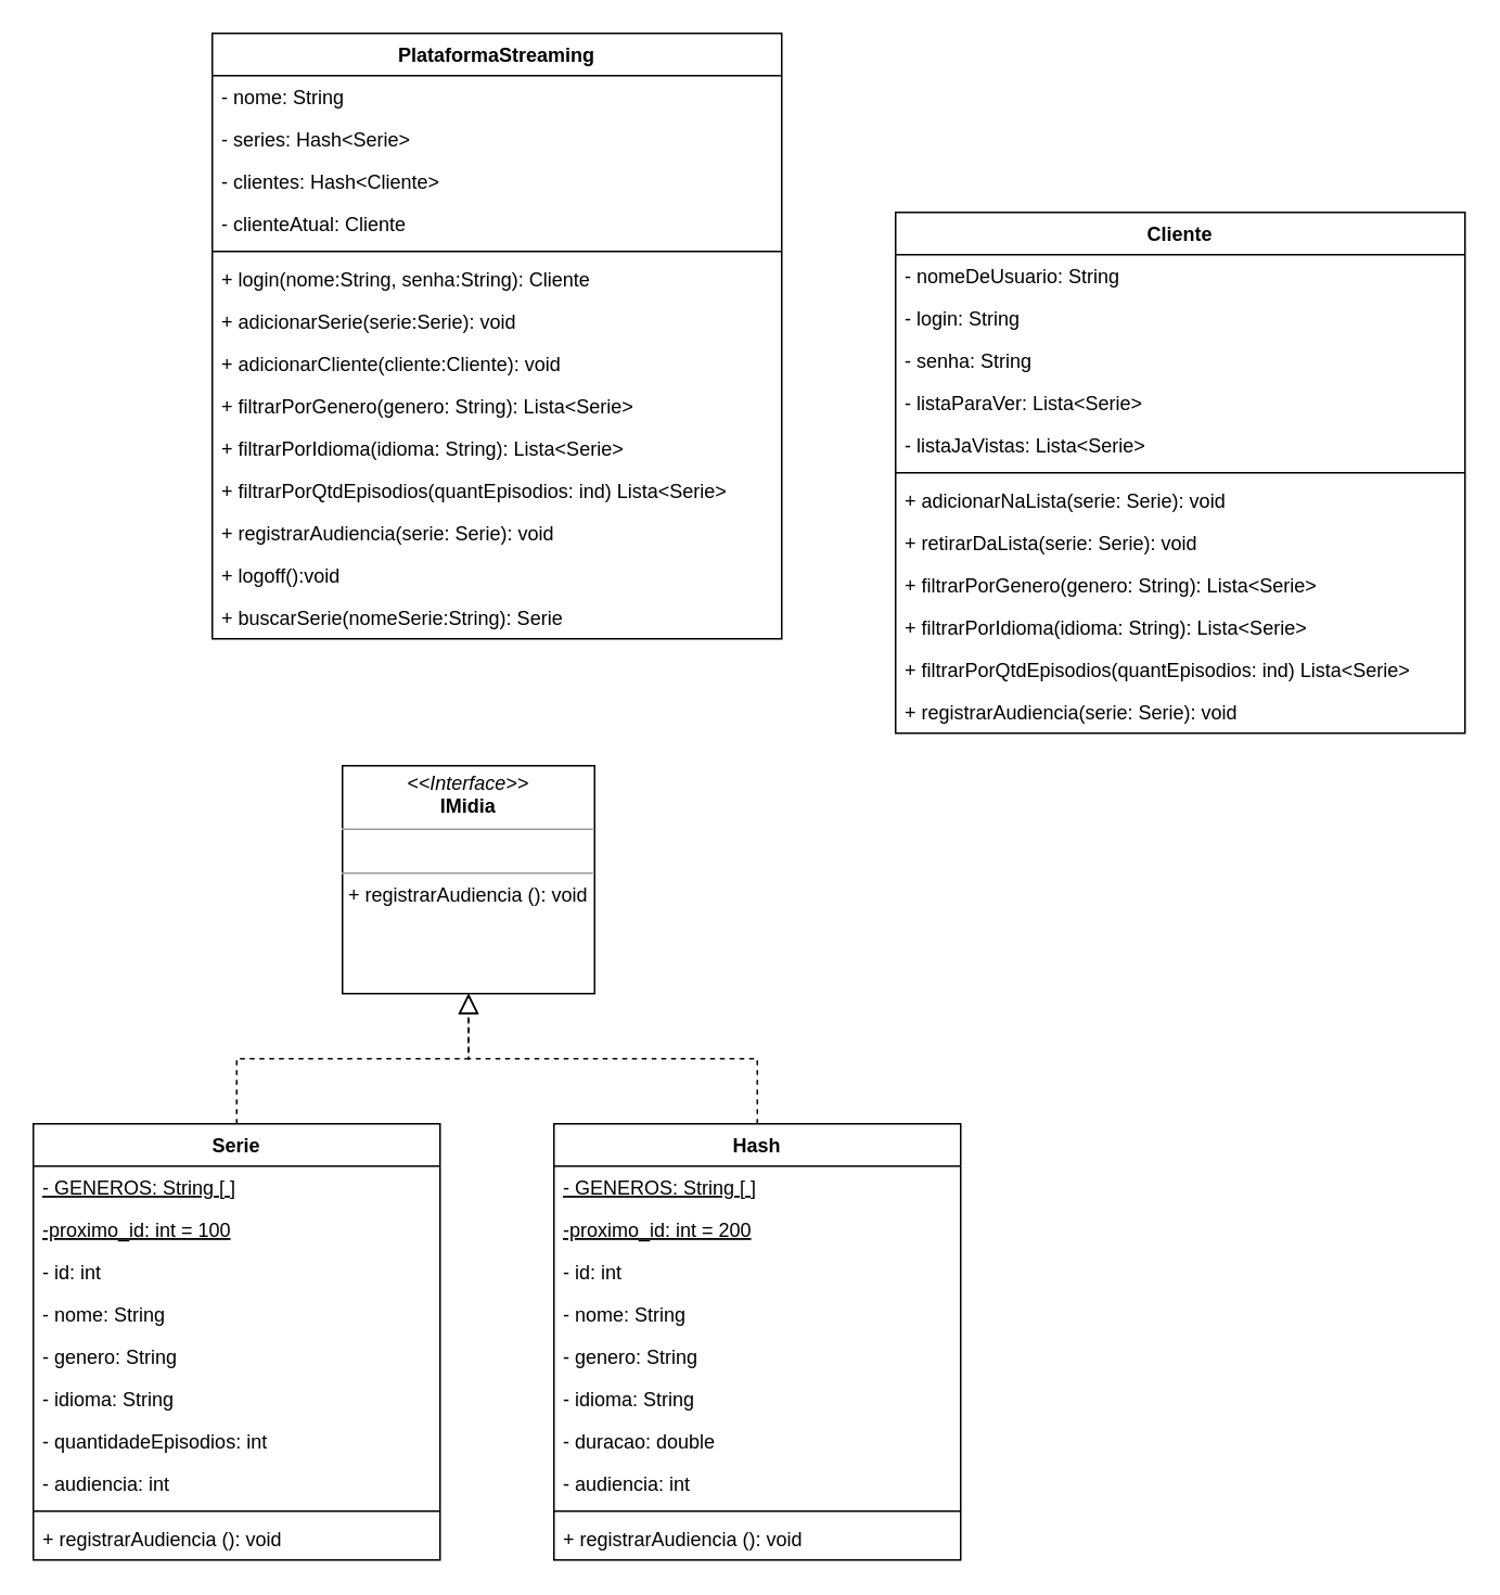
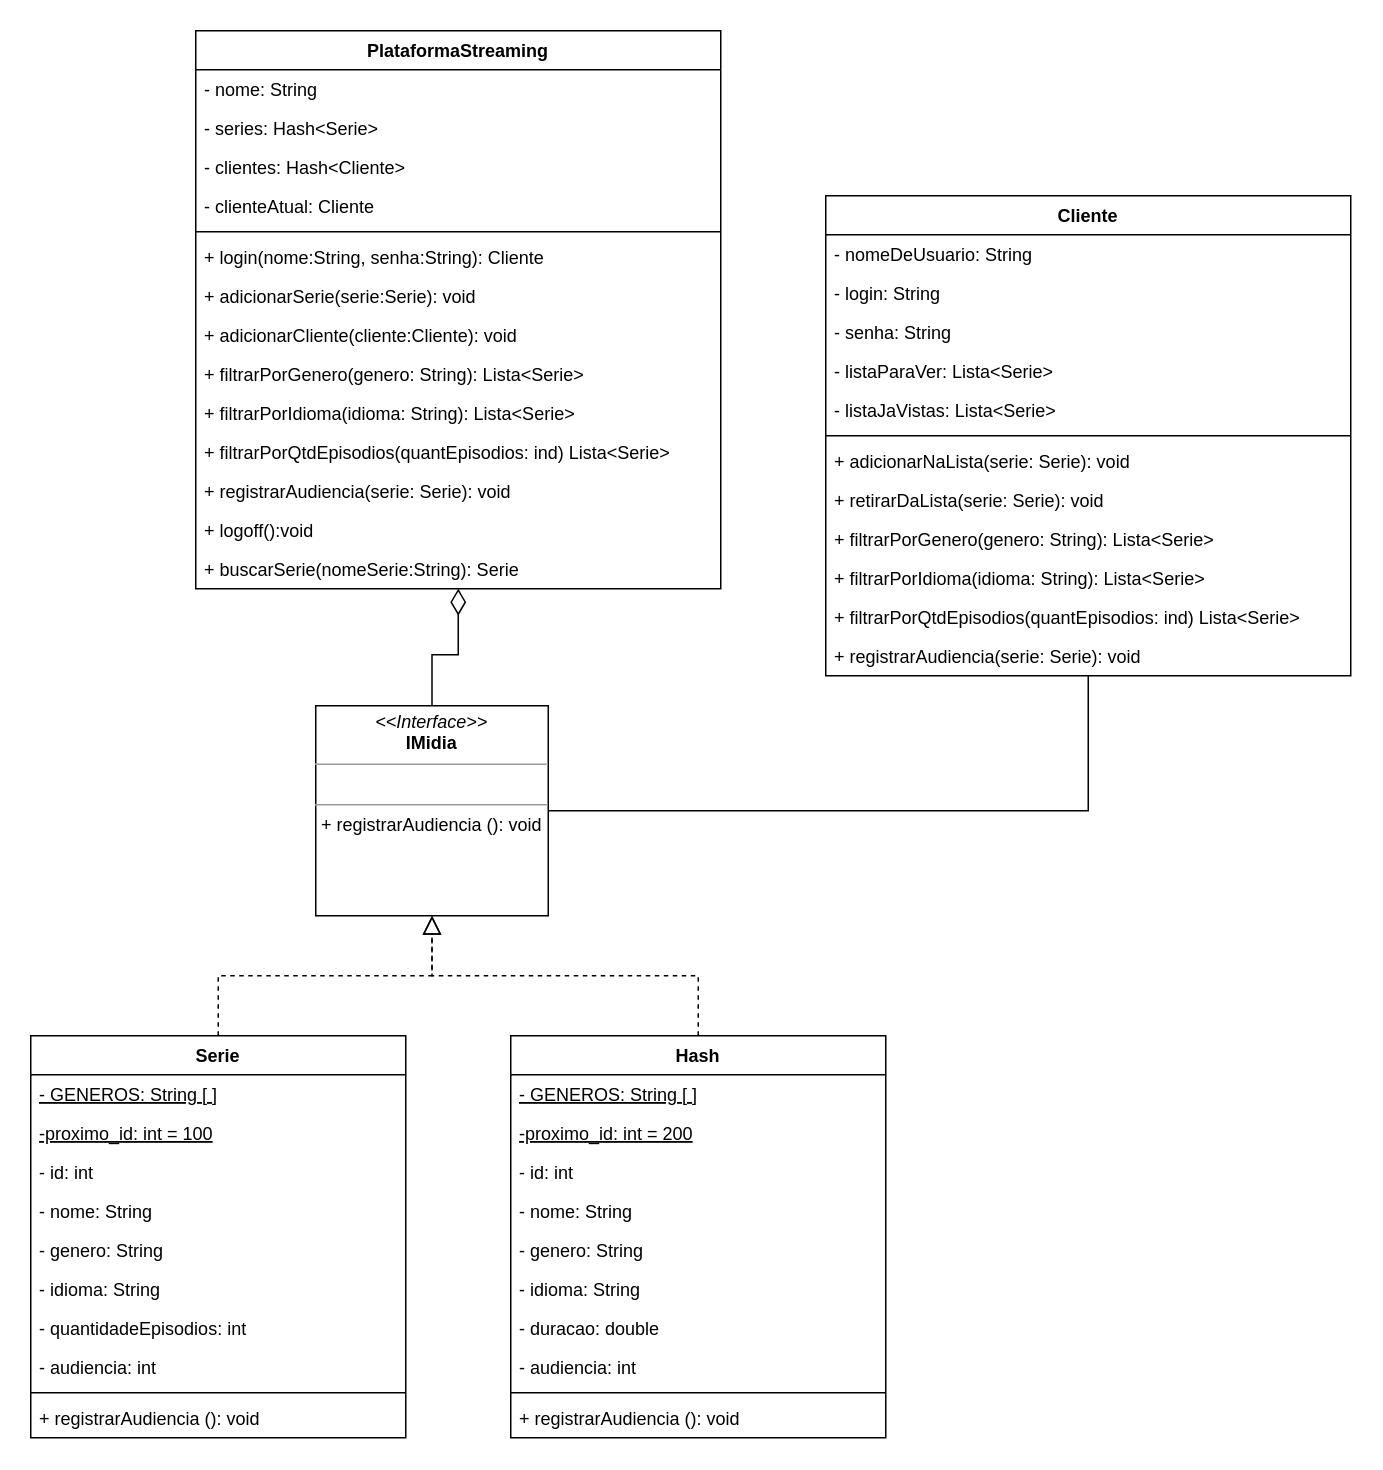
+ <mxCell id="42" style="edgeStyle=orthogonalEdgeStyle;rounded=0;orthogonalLoop=1;jettySize=auto;html=1;endArrow=diamondThin;endFill=0;startSize=10;endSize=15;" edge="1" parent="1" source="44" target="27"><mxGeometry relative="1" as="geometry" /></mxCell>
+ <mxCell id="43" style="edgeStyle=orthogonalEdgeStyle;rounded=0;orthogonalLoop=1;jettySize=auto;html=1;endArrow=none;endFill=0;" edge="1" parent="1" source="44" target="14"><mxGeometry relative="1" as="geometry" /></mxCell>
